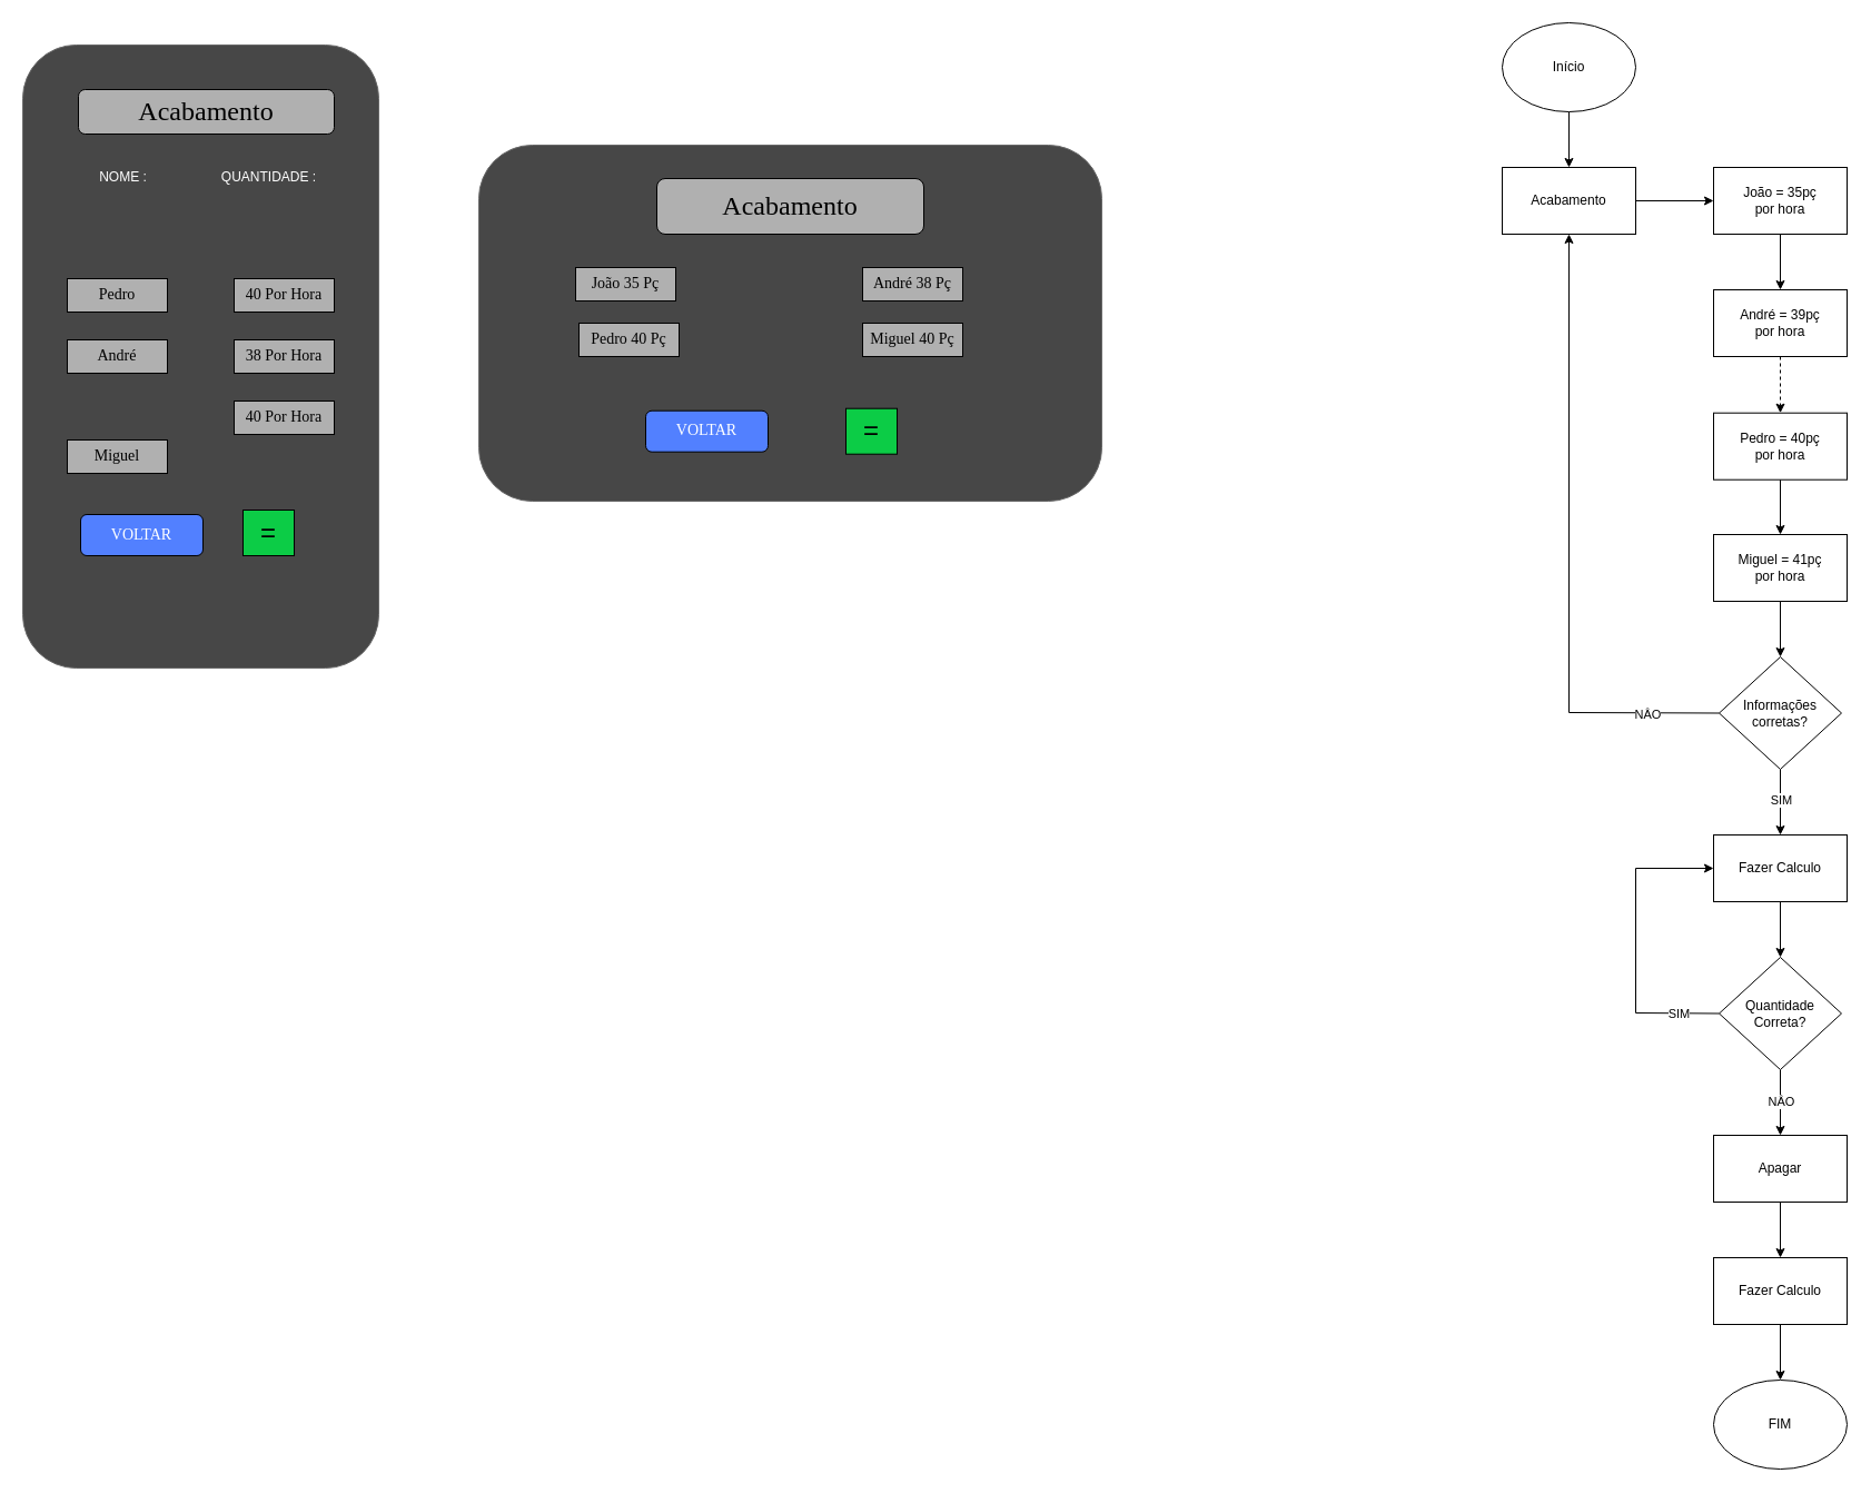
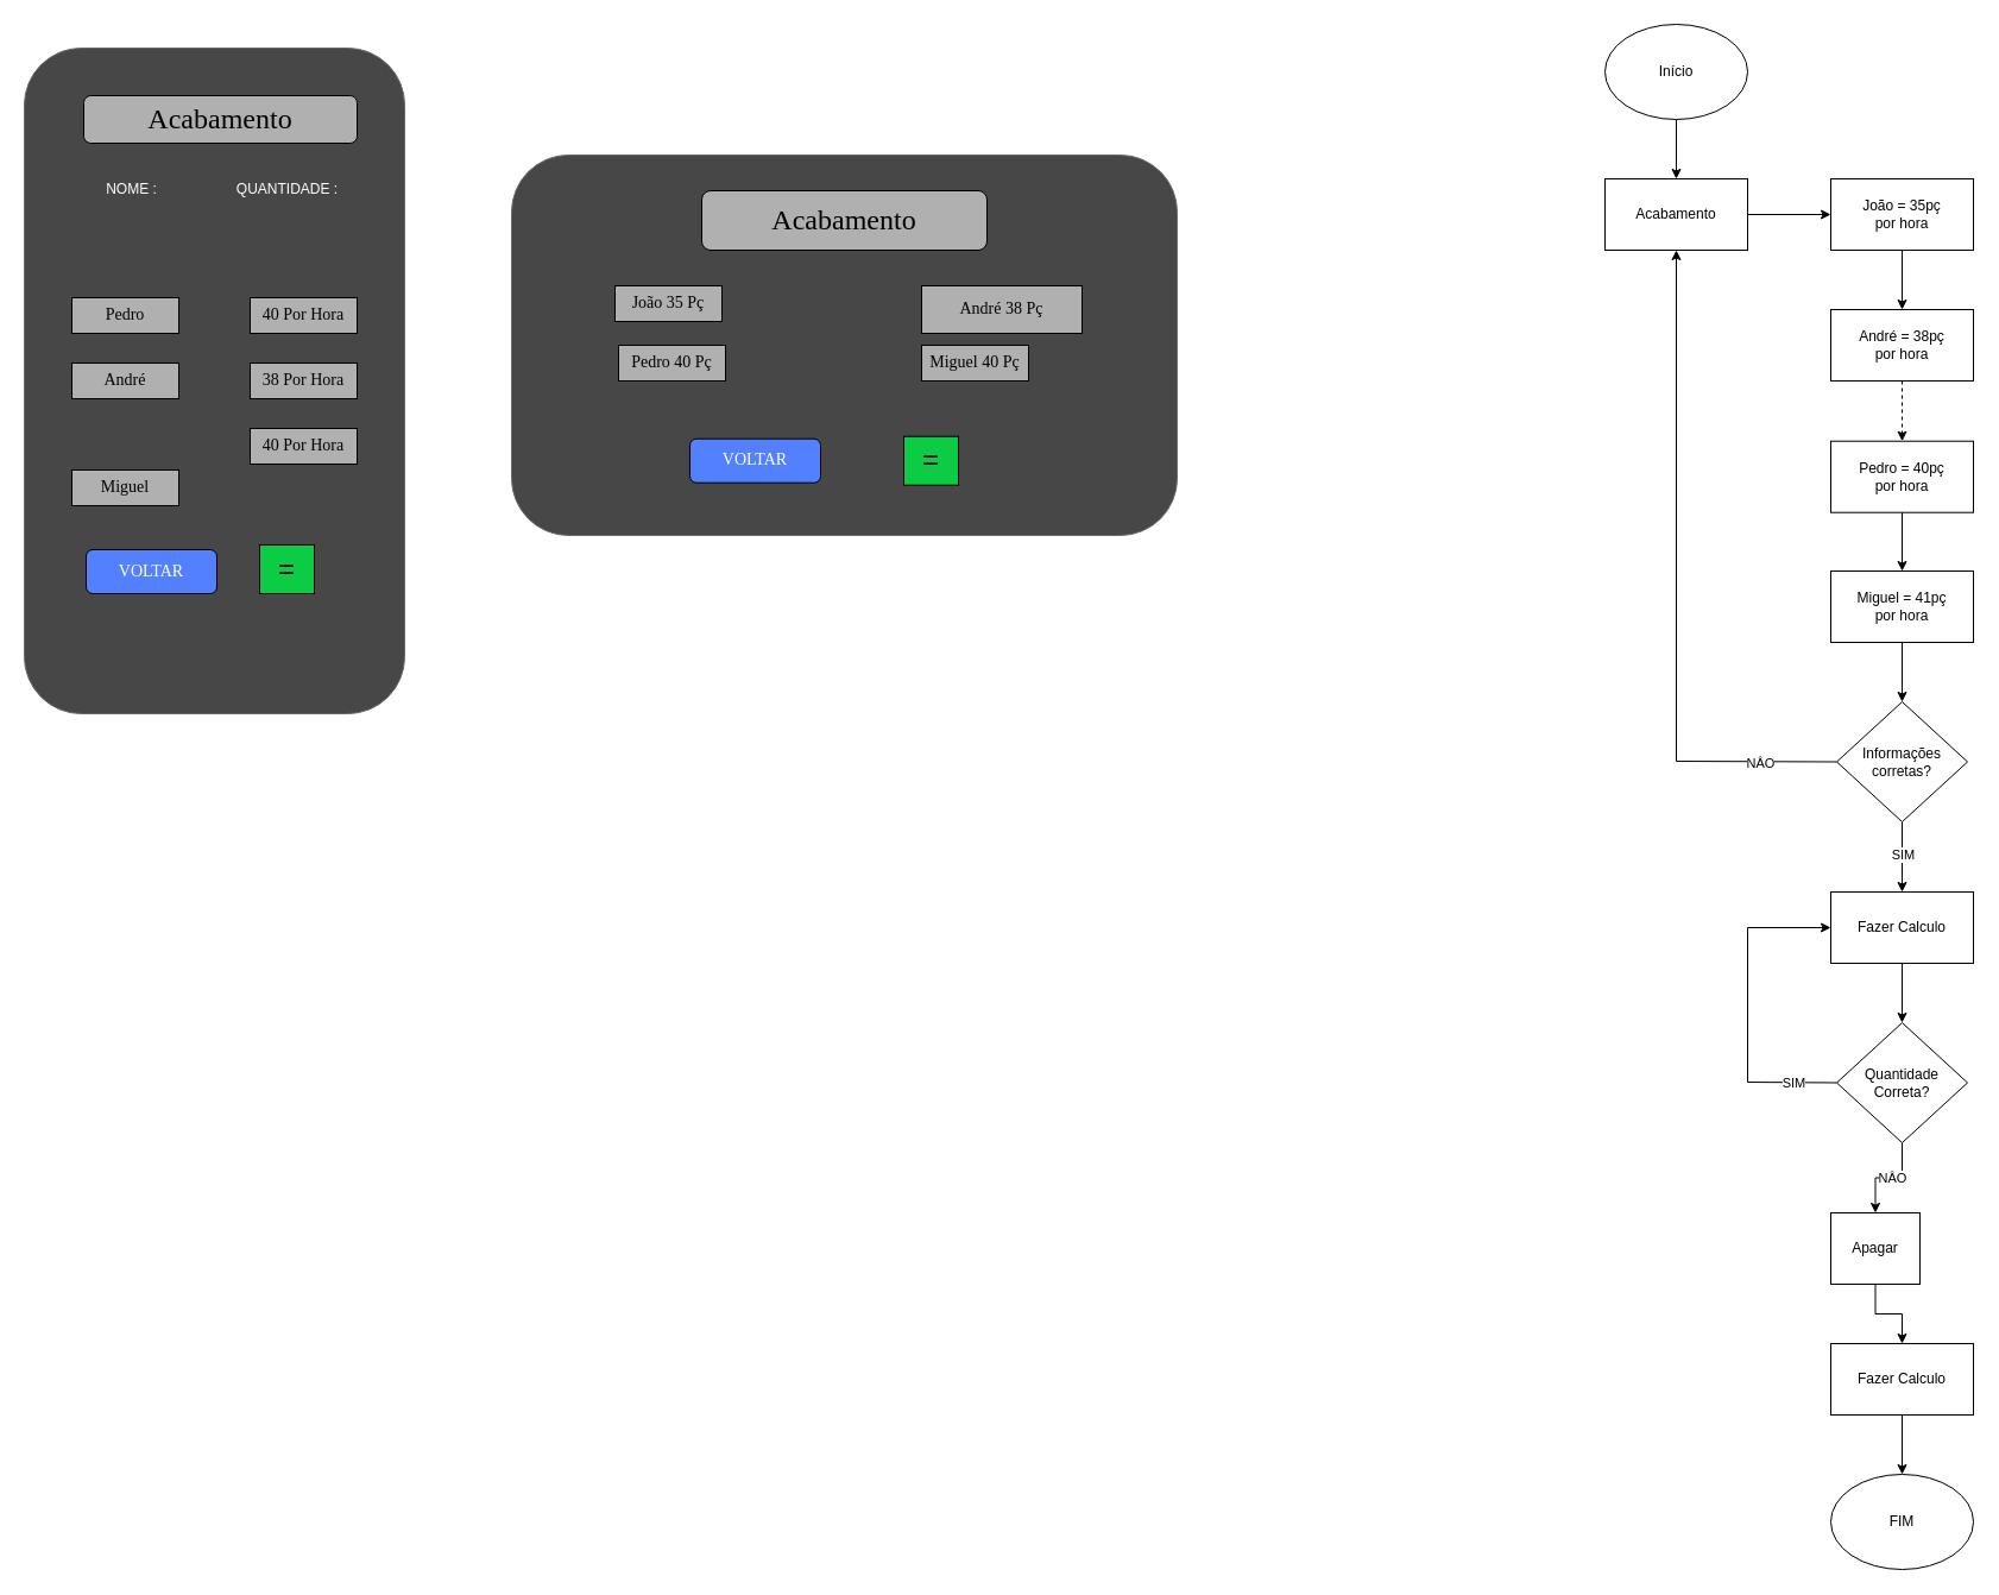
- <mxCell id="47" value="&lt;font style=&quot;font-size: 14px;&quot; face=&quot;Times New Roman&quot;&gt;André 38 Pç&lt;/font&gt;" style="rounded=0;whiteSpace=wrap;html=1;fillColor=#B0B0B0;" vertex="1" parent="1"><mxGeometry x="775" y="240" width="90" height="30" as="geometry" /></mxCell>
+ <mxCell id="47" value="&lt;font style=&quot;font-size: 14px;&quot; face=&quot;Times New Roman&quot;&gt;André 38 Pç&lt;/font&gt;" style="rounded=0;whiteSpace=wrap;html=1;fillColor=#B0B0B0;" vertex="1" parent="1"><mxGeometry x="775" y="240" width="135" height="40" as="geometry" /></mxCell>
- <mxCell id="11" value="André = 39pç&lt;div&gt;por hora&lt;/div&gt;" style="rounded=0;whiteSpace=wrap;html=1;" parent="1" vertex="1"><mxGeometry x="1540" y="260" width="120" height="60" as="geometry" /></mxCell>
+ <mxCell id="11" value="André = 38pç&lt;div&gt;por hora&lt;/div&gt;" style="rounded=0;whiteSpace=wrap;html=1;" parent="1" vertex="1"><mxGeometry x="1540" y="260" width="120" height="60" as="geometry" /></mxCell>
- <mxCell id="30" value="Apagar" style="rounded=0;whiteSpace=wrap;html=1;" parent="1" vertex="1"><mxGeometry x="1540" y="1020" width="120" height="60" as="geometry" /></mxCell>
+ <mxCell id="30" value="Apagar" style="rounded=0;whiteSpace=wrap;html=1;" parent="1" vertex="1"><mxGeometry x="1540" y="1020" width="75" height="60" as="geometry" /></mxCell>
